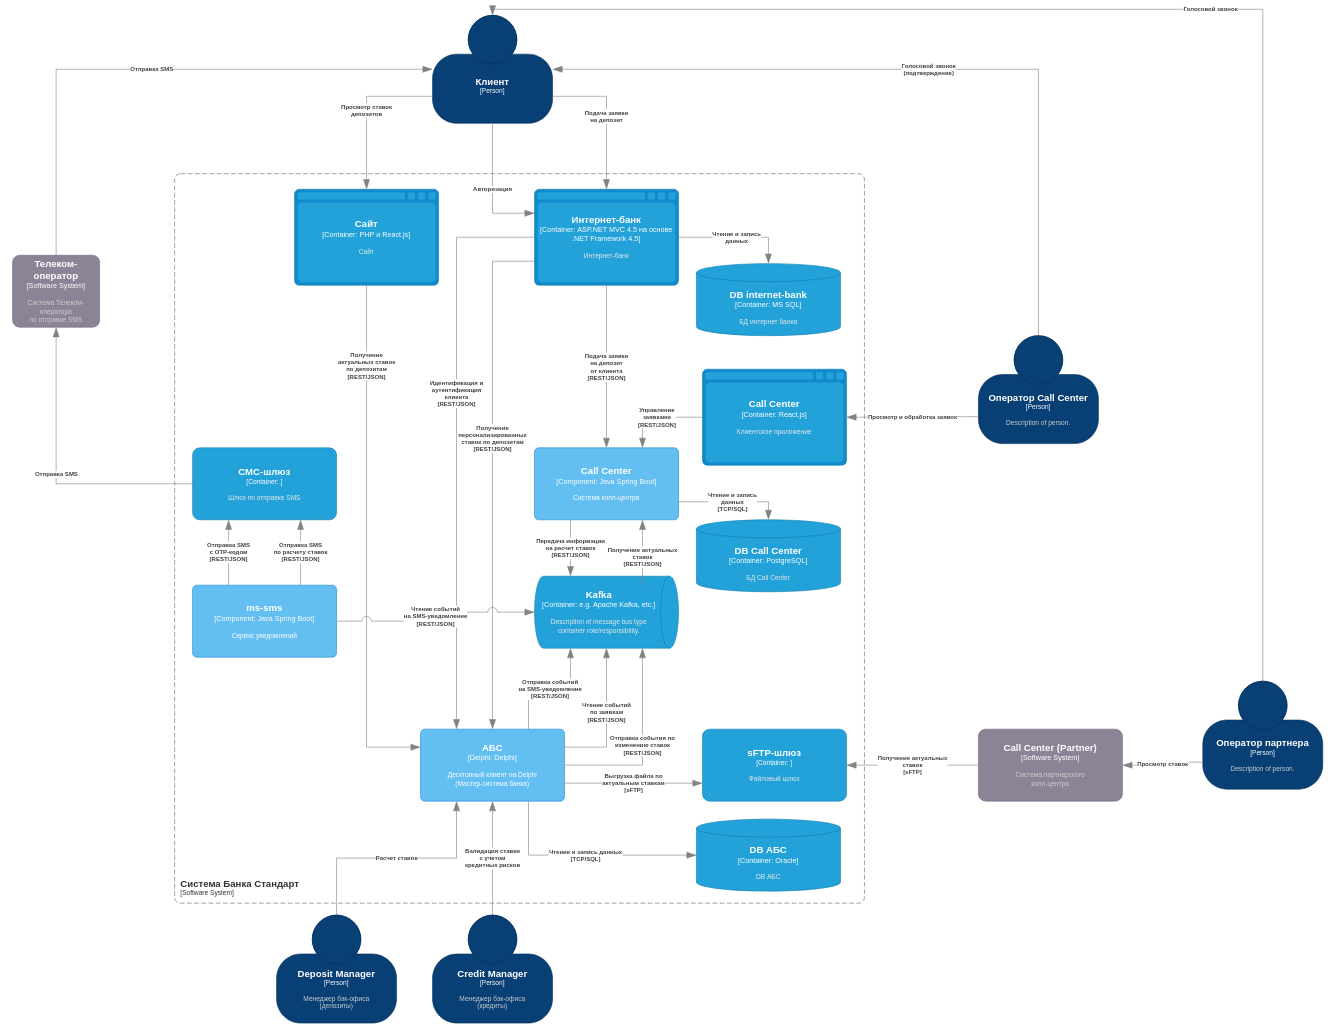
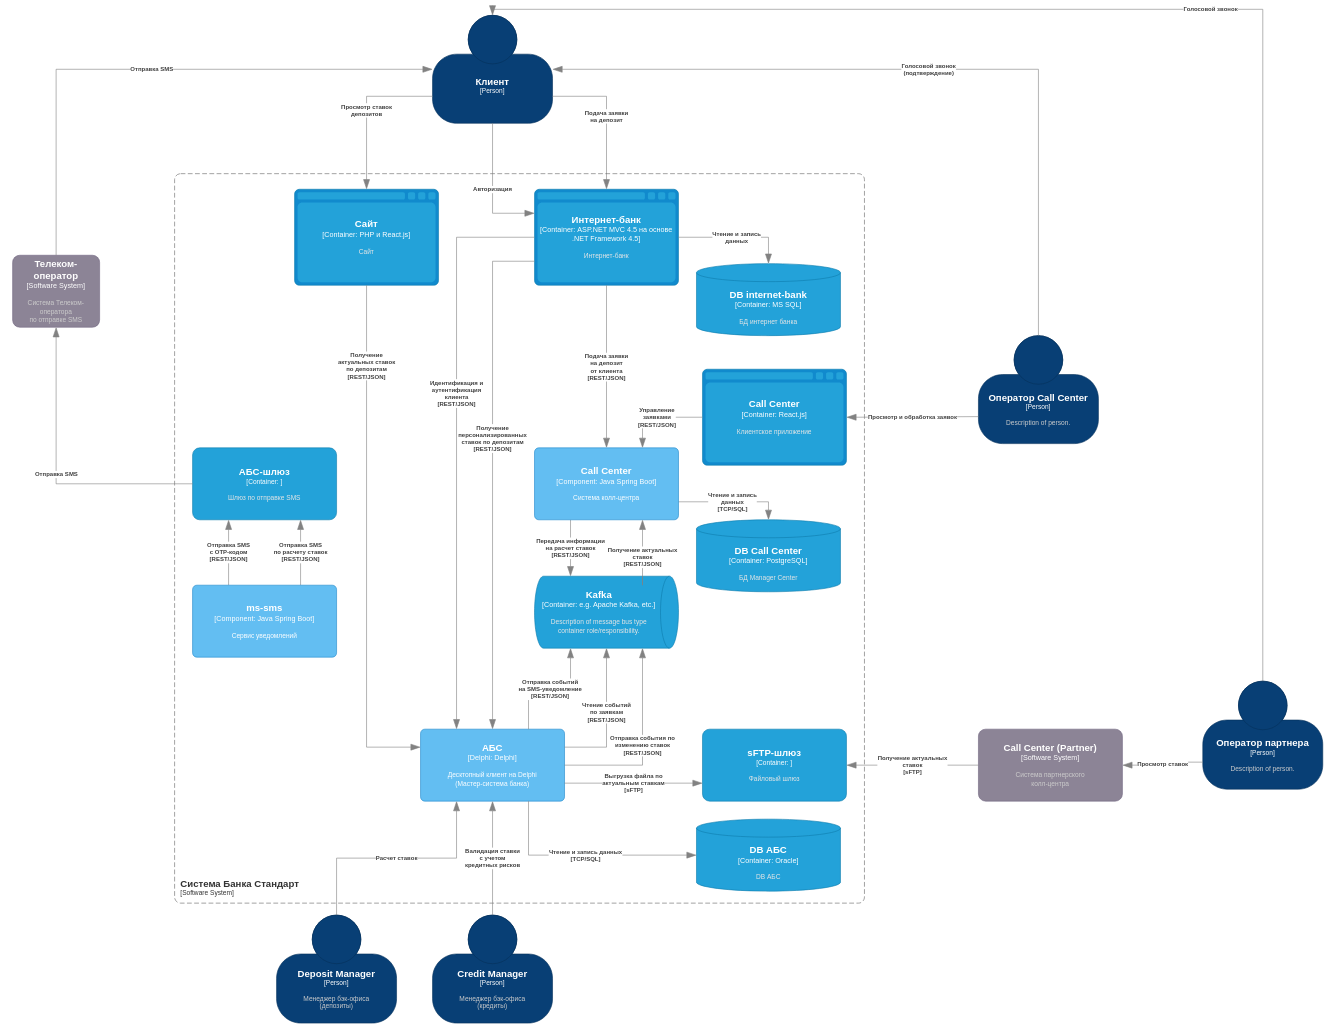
- <mxCell id="10" value="&lt;font style=&quot;font-size: 16px&quot;&gt;&lt;b&gt;СМС-шлюз&lt;/b&gt;&lt;/font&gt;&lt;div&gt;[Container: ]&lt;/div&gt;&lt;br&gt;&lt;div&gt;&lt;font style=&quot;font-size: 11px&quot;&gt;&lt;font color=&quot;#E6E6E6&quot;&gt;Шлюз по отправке SMS&lt;/font&gt;&lt;/div&gt;" style="rounded=1;whiteSpace=wrap;html=1;fontSize=11;labelBackgroundColor=none;fillColor=#23A2D9;fontColor=#ffffff;align=center;arcSize=10;strokeColor=#0E7DAD;metaEdit=1;resizable=0;points=[[0.25,0,0],[0.5,0,0],[0.75,0,0],[1,0.25,0],[1,0.5,0],[1,0.75,0],[0.75,1,0],[0.5,1,0],[0.25,1,0],[0,0.75,0],[0,0.5,0],[0,0.25,0]];" parent="1" vertex="1"><mxGeometry x="320" y="741" width="240" height="120" as="geometry" /></mxCell>
+ <mxCell id="10" value="&lt;font style=&quot;font-size: 16px&quot;&gt;&lt;b&gt;АБС-шлюз&lt;/b&gt;&lt;/font&gt;&lt;div&gt;[Container: ]&lt;/div&gt;&lt;br&gt;&lt;div&gt;&lt;font style=&quot;font-size: 11px&quot;&gt;&lt;font color=&quot;#E6E6E6&quot;&gt;Шлюз по отправке SMS&lt;/font&gt;&lt;/div&gt;" style="rounded=1;whiteSpace=wrap;html=1;fontSize=11;labelBackgroundColor=none;fillColor=#23A2D9;fontColor=#ffffff;align=center;arcSize=10;strokeColor=#0E7DAD;metaEdit=1;resizable=0;points=[[0.25,0,0],[0.5,0,0],[0.75,0,0],[1,0.25,0],[1,0.5,0],[1,0.75,0],[0.75,1,0],[0.5,1,0],[0.25,1,0],[0,0.75,0],[0,0.5,0],[0,0.25,0]];" parent="1" vertex="1"><mxGeometry x="320" y="741" width="240" height="120" as="geometry" /></mxCell>
- <mxCell id="22" value="&lt;font style=&quot;font-size: 16px&quot;&gt;&lt;b&gt;DB Call Center&lt;/b&gt;&lt;/font&gt;&lt;div&gt;[Container:&amp;nbsp;PostgreSQL]&lt;/div&gt;&lt;br&gt;&lt;div&gt;&lt;font style=&quot;font-size: 11px&quot;&gt;&lt;font color=&quot;#E6E6E6&quot;&gt;БД Call Center&lt;/font&gt;&lt;/div&gt;" style="shape=cylinder3;size=15;whiteSpace=wrap;html=1;boundedLbl=1;rounded=0;labelBackgroundColor=none;fillColor=#23A2D9;fontSize=12;fontColor=#ffffff;align=center;strokeColor=#0E7DAD;metaEdit=1;points=[[0.5,0,0],[1,0.25,0],[1,0.5,0],[1,0.75,0],[0.5,1,0],[0,0.75,0],[0,0.5,0],[0,0.25,0]];resizable=0;" parent="1" vertex="1"><mxGeometry x="1160" y="861" width="240" height="120" as="geometry" /></mxCell>
+ <mxCell id="22" value="&lt;font style=&quot;font-size: 16px&quot;&gt;&lt;b&gt;DB Call Center&lt;/b&gt;&lt;/font&gt;&lt;div&gt;[Container:&amp;nbsp;PostgreSQL]&lt;/div&gt;&lt;br&gt;&lt;div&gt;&lt;font style=&quot;font-size: 11px&quot;&gt;&lt;font color=&quot;#E6E6E6&quot;&gt;БД Manager Center&lt;/font&gt;&lt;/div&gt;" style="shape=cylinder3;size=15;whiteSpace=wrap;html=1;boundedLbl=1;rounded=0;labelBackgroundColor=none;fillColor=#23A2D9;fontSize=12;fontColor=#ffffff;align=center;strokeColor=#0E7DAD;metaEdit=1;points=[[0.5,0,0],[1,0.25,0],[1,0.5,0],[1,0.75,0],[0.5,1,0],[0,0.75,0],[0,0.5,0],[0,0.25,0]];resizable=0;" parent="1" vertex="1"><mxGeometry x="1160" y="861" width="240" height="120" as="geometry" /></mxCell>
- <mxCell id="39" value="&lt;div style=&quot;text-align: left&quot;&gt;&lt;div style=&quot;text-align: center&quot;&gt;&lt;b&gt;Чтение событий&#10;на SMS-уведомление&#10;[REST/JSON]&lt;/b&gt;&lt;/div&gt;" style="endArrow=blockThin;html=1;fontSize=10;fontColor=#404040;strokeWidth=1;endFill=1;strokeColor=#828282;elbow=vertical;metaEdit=1;endSize=14;startSize=14;jumpStyle=arc;jumpSize=16;rounded=0;edgeStyle=orthogonalEdgeStyle;exitX=1;exitY=0.5;exitDx=0;exitDy=0;exitPerimeter=0;entryX=0.5;entryY=1;entryDx=0;entryDy=0;entryPerimeter=0;" parent="1" source="33" target="35" edge="1"><mxGeometry width="240" relative="1" as="geometry"><mxPoint x="890" y="1220" as="sourcePoint" /><mxPoint x="960" y="1100" as="targetPoint" /></mxGeometry></mxCell>
